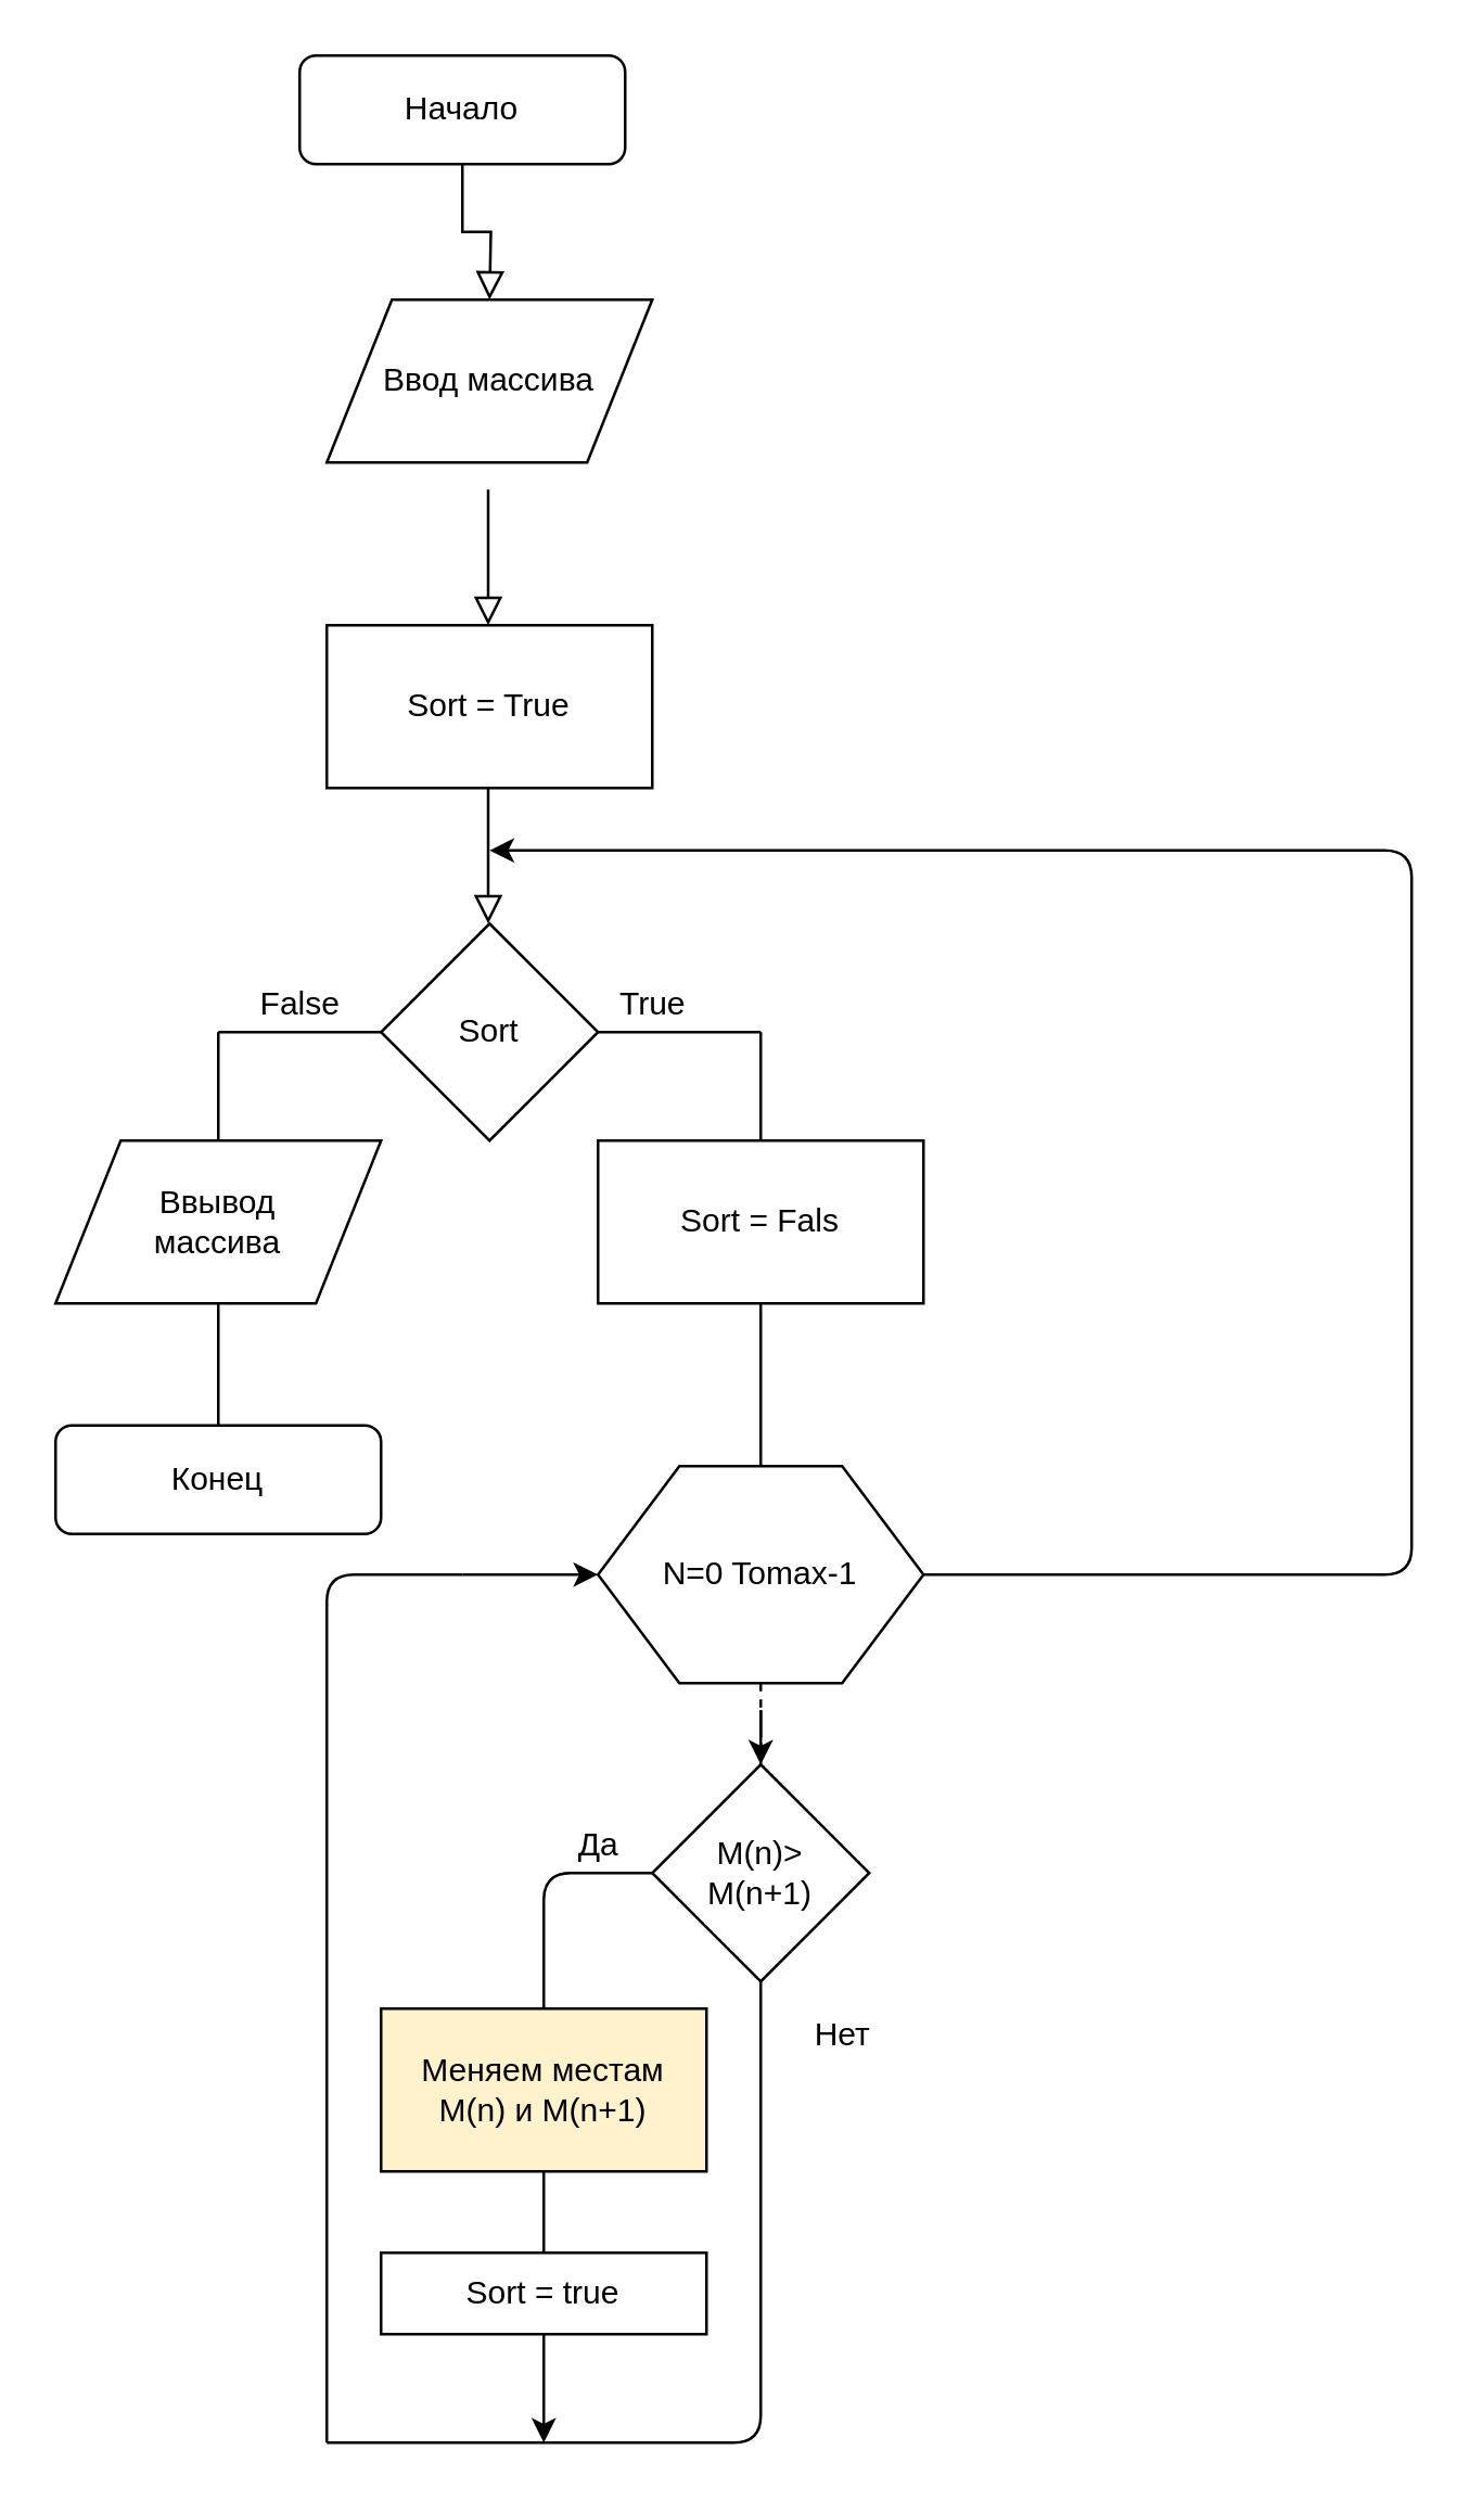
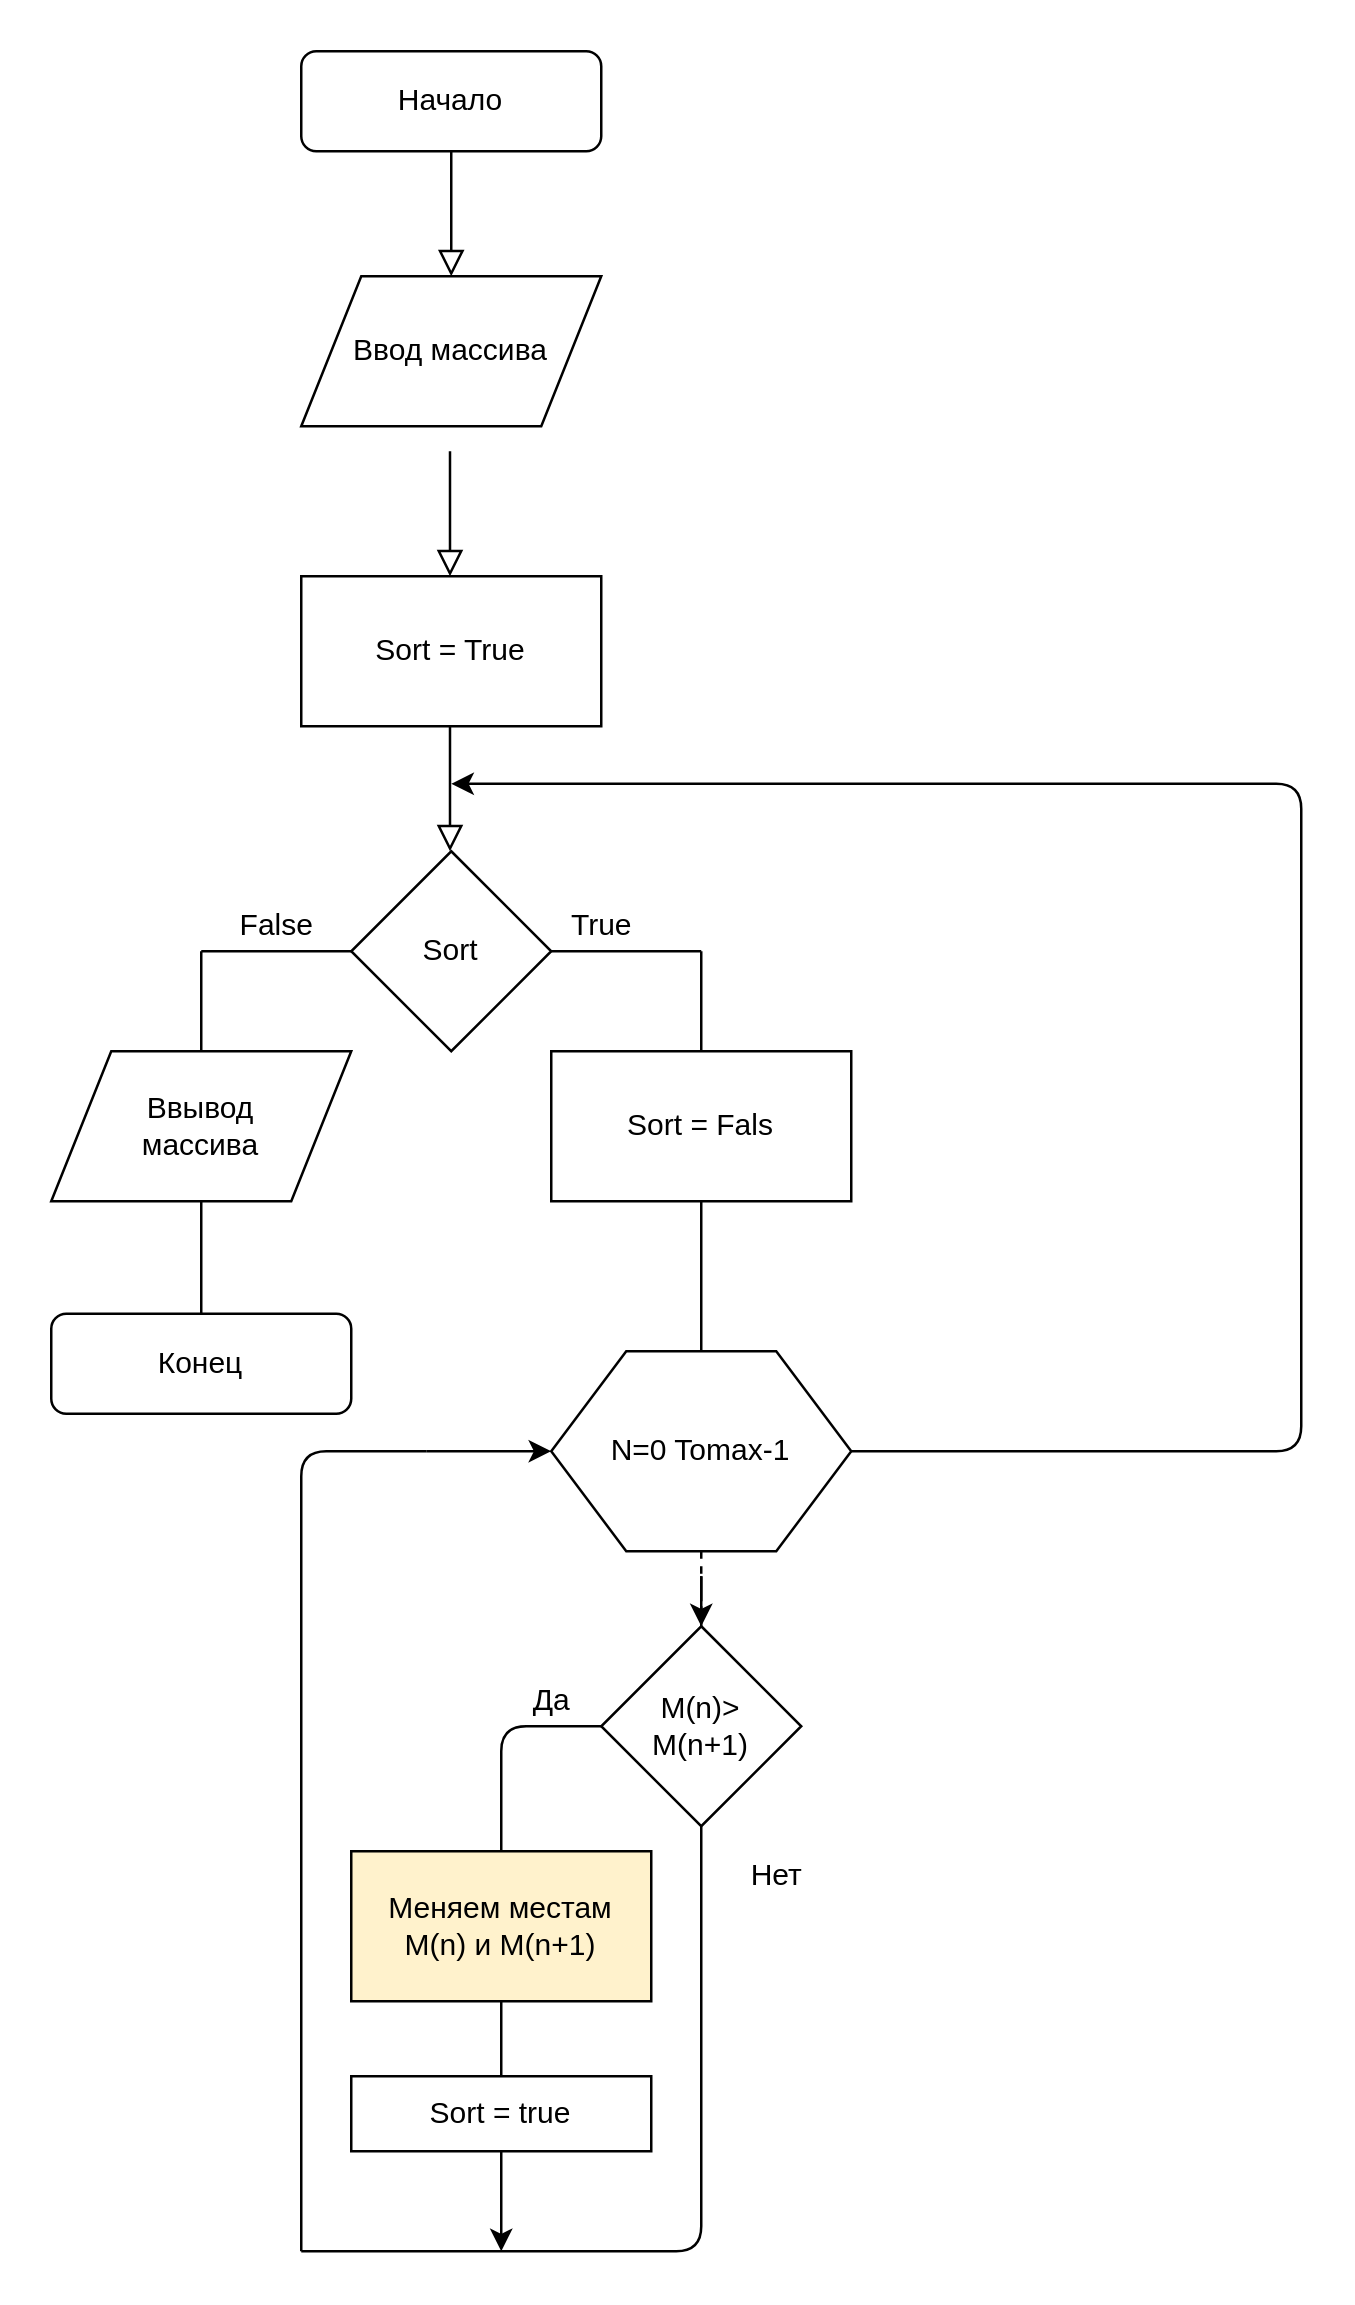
- <mxCell id="3" value="Начало" style="rounded=1;whiteSpace=wrap;html=1;fontSize=12;glass=0;strokeWidth=1;shadow=0;" parent="1" vertex="1"><mxGeometry x="110" y="20" width="120" height="40" as="geometry" /></mxCell>
+ <mxCell id="3" value="Начало" style="rounded=1;whiteSpace=wrap;html=1;fontSize=12;glass=0;strokeWidth=1;shadow=0;" parent="1" vertex="1"><mxGeometry x="120" y="20" width="120" height="40" as="geometry" /></mxCell>
